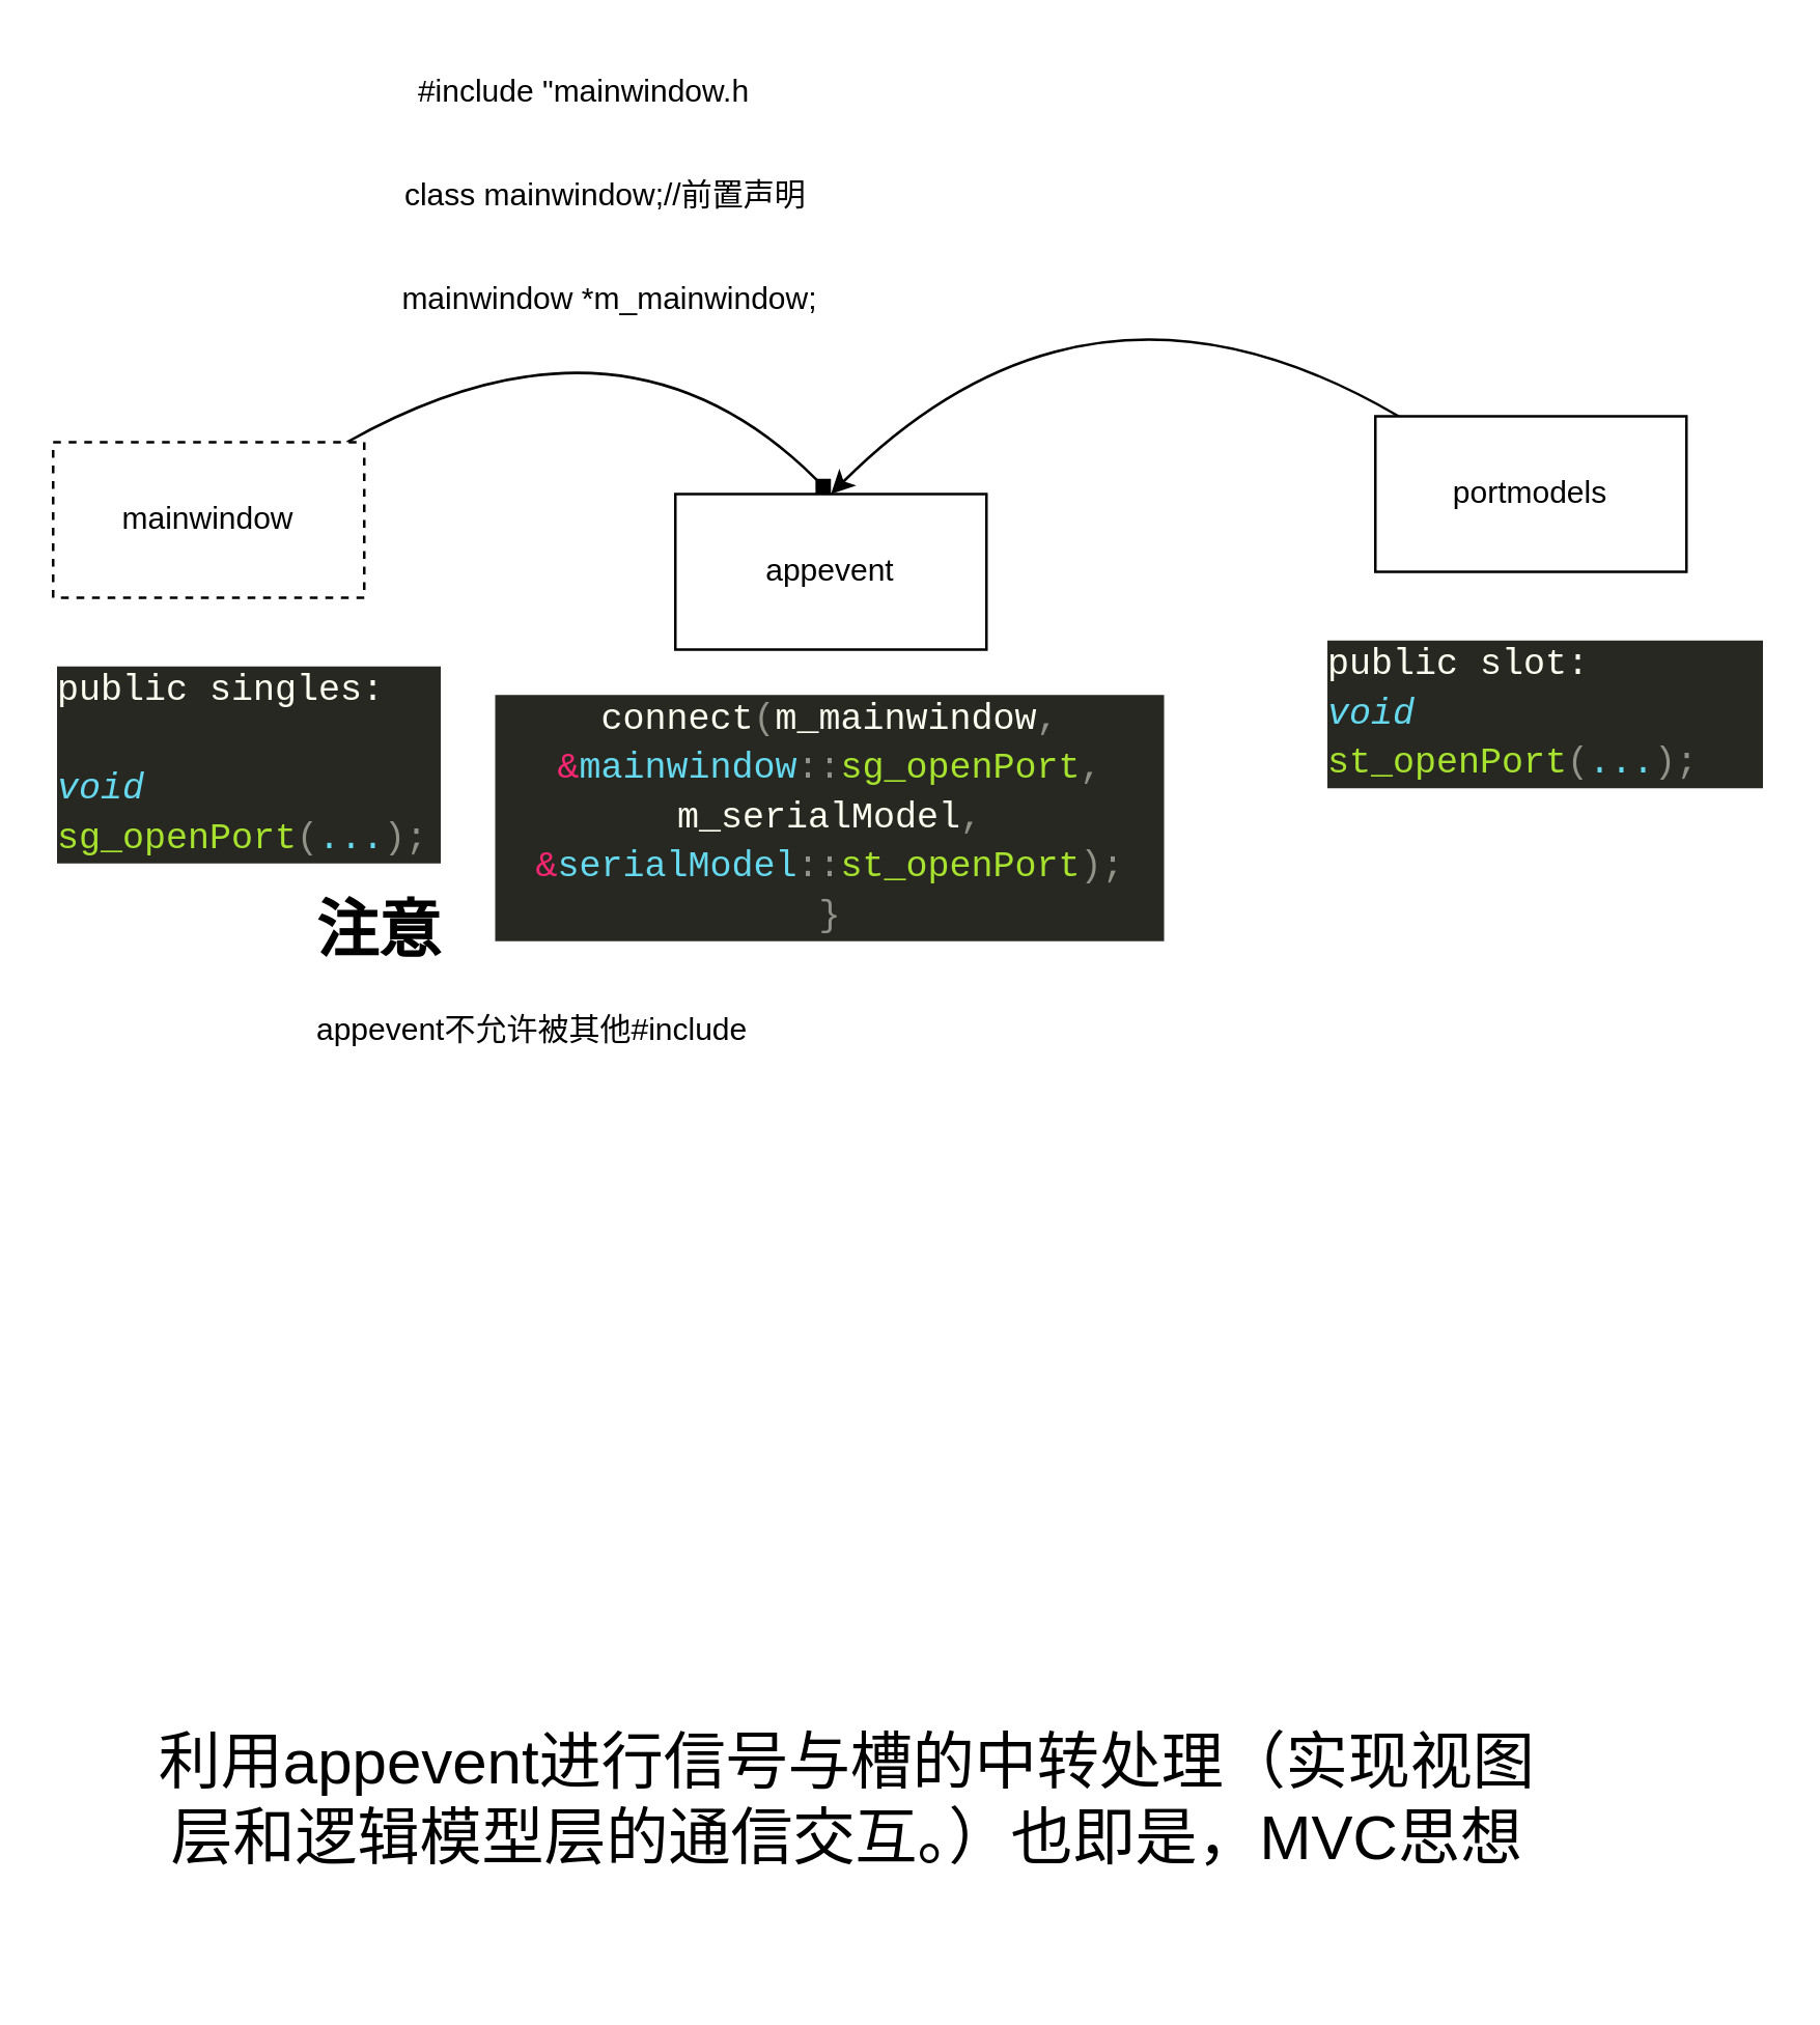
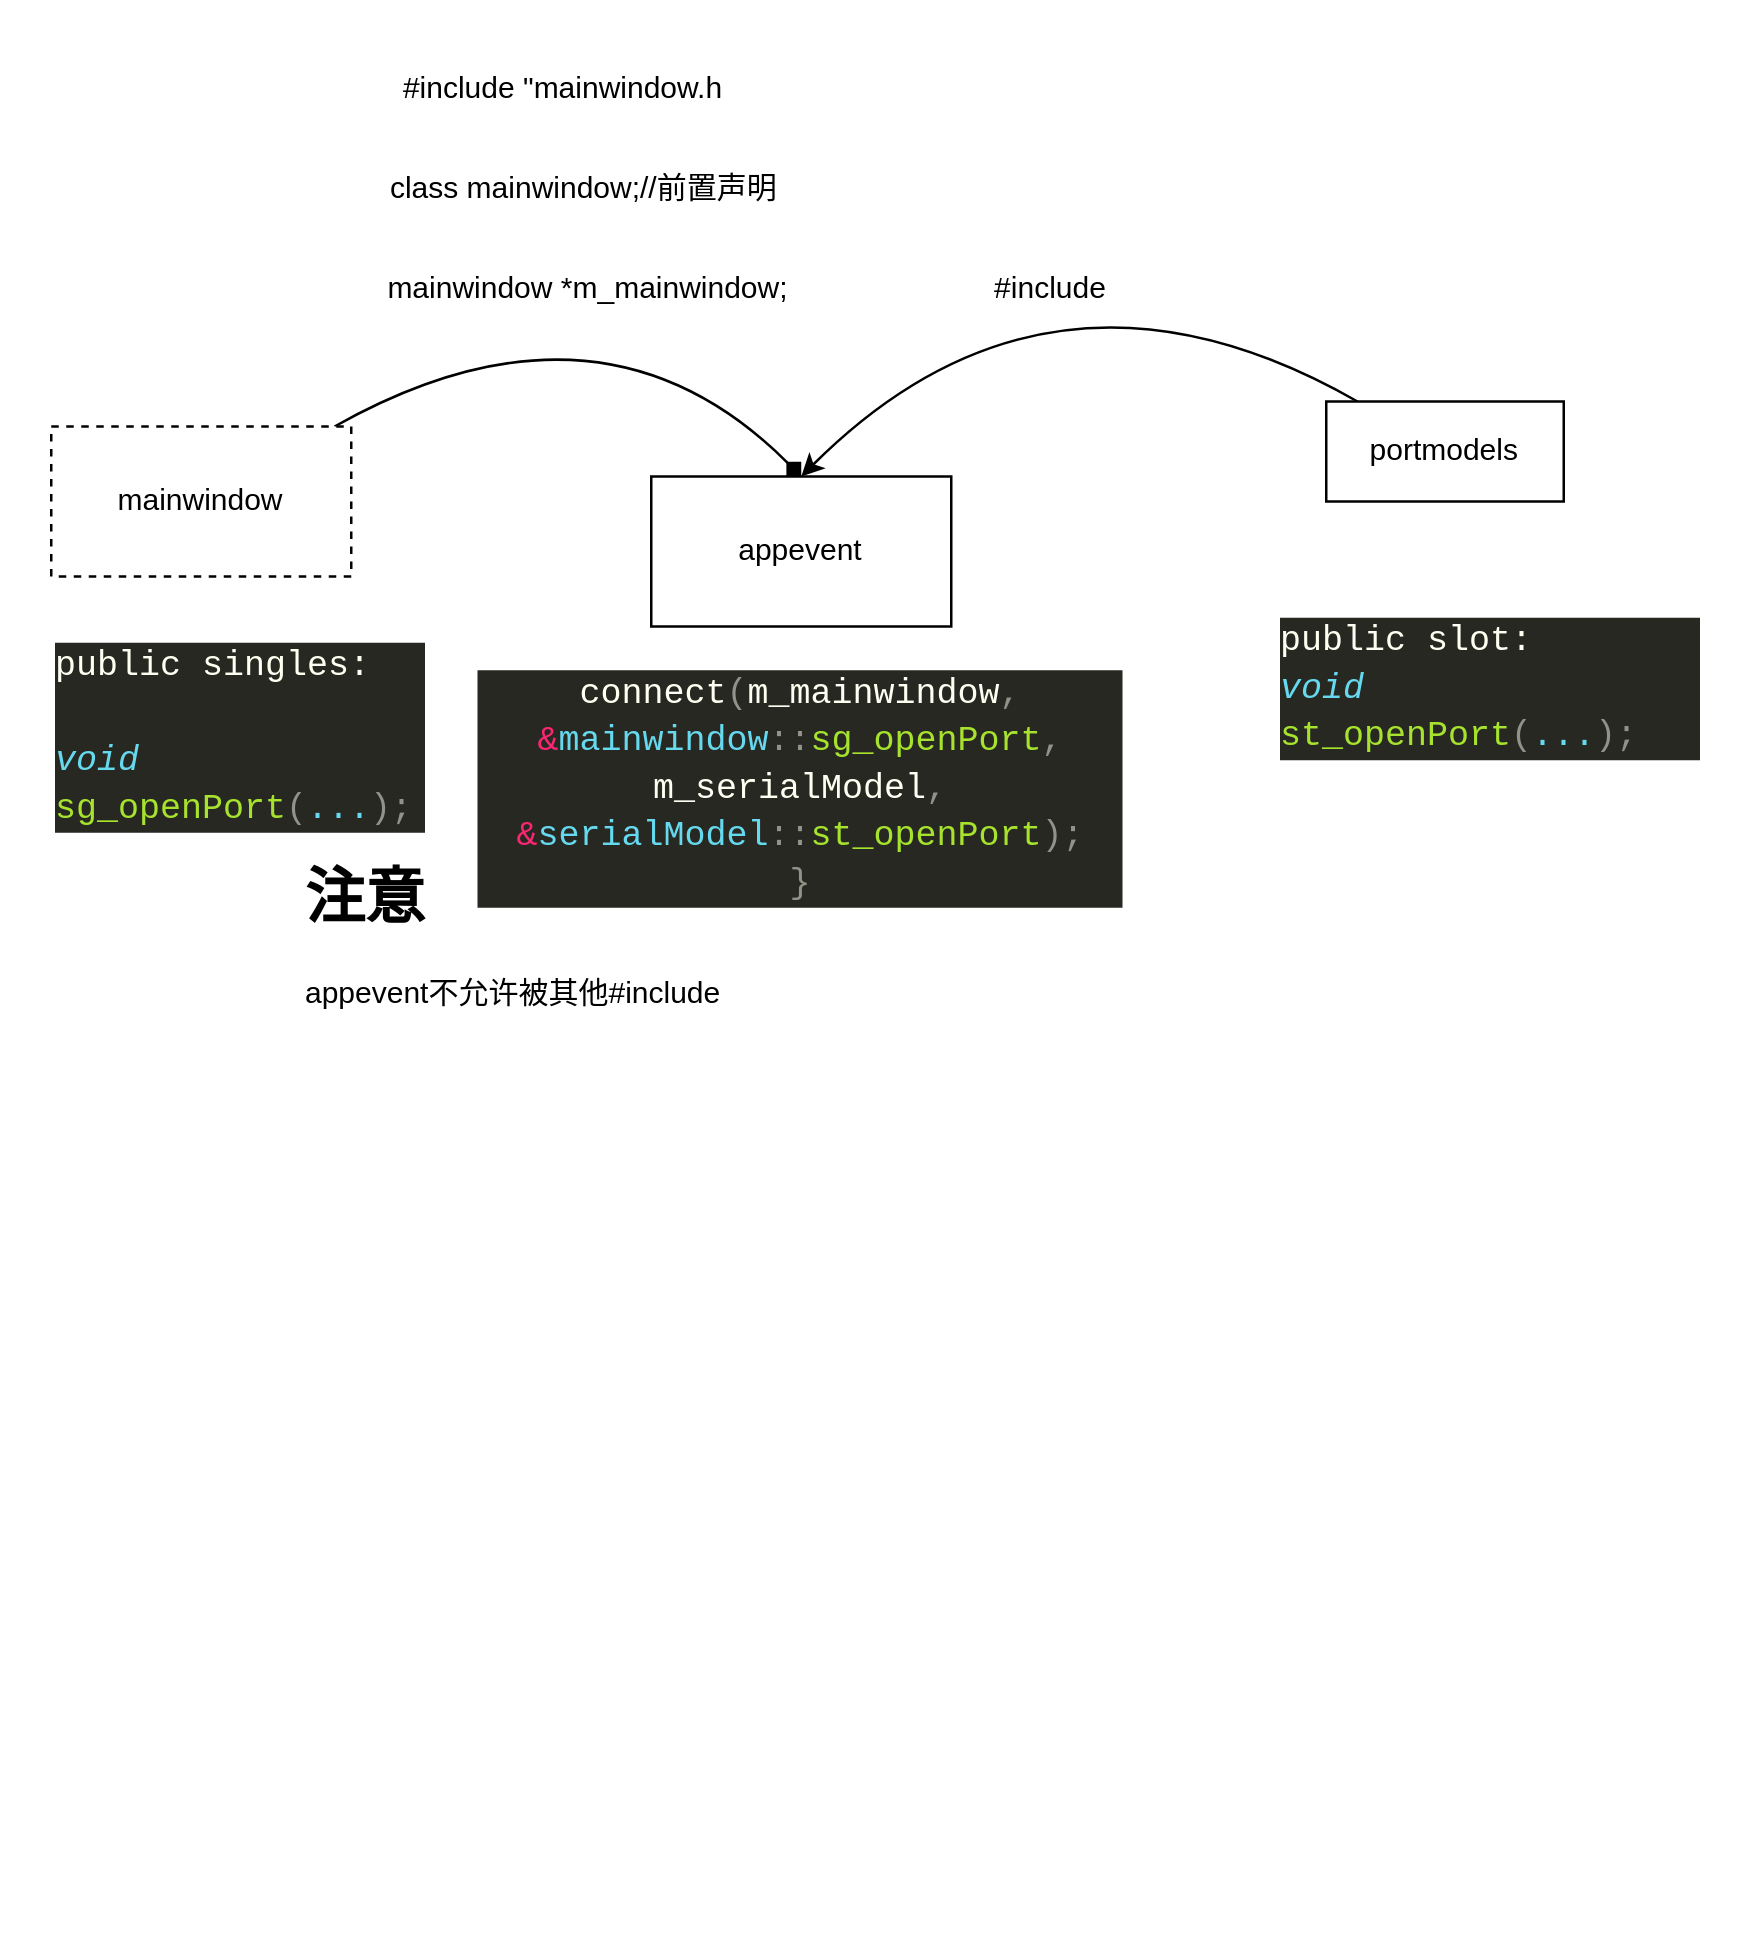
+ <mxCell id="8" value="#include" style="text;html=1;strokeColor=none;fillColor=none;align=center;verticalAlign=middle;whiteSpace=wrap;rounded=0;" vertex="1" parent="1"><mxGeometry x="390" y="100" width="60" height="30" as="geometry" /></mxCell>
- <mxCell id="6" value="portmodels" style="rounded=0;whiteSpace=wrap;html=1;" vertex="1" parent="1"><mxGeometry x="530" y="160" width="120" height="60" as="geometry" /></mxCell>
+ <mxCell id="6" value="portmodels" style="rounded=0;whiteSpace=wrap;html=1;" vertex="1" parent="1"><mxGeometry x="530" y="160" width="95" height="40" as="geometry" /></mxCell>
- <mxCell id="15" value="&lt;font style=&quot;font-size: 24px&quot;&gt;利用appevent进行信号与槽的中转处理（实现视图层和逻辑模型层的通信交互。）也即是，MVC思想&lt;/font&gt;" style="text;html=1;strokeColor=none;fillColor=none;align=center;verticalAlign=middle;whiteSpace=wrap;rounded=0;" vertex="1" parent="1"><mxGeometry x="51" y="628" width="551" height="131" as="geometry" /></mxCell>
